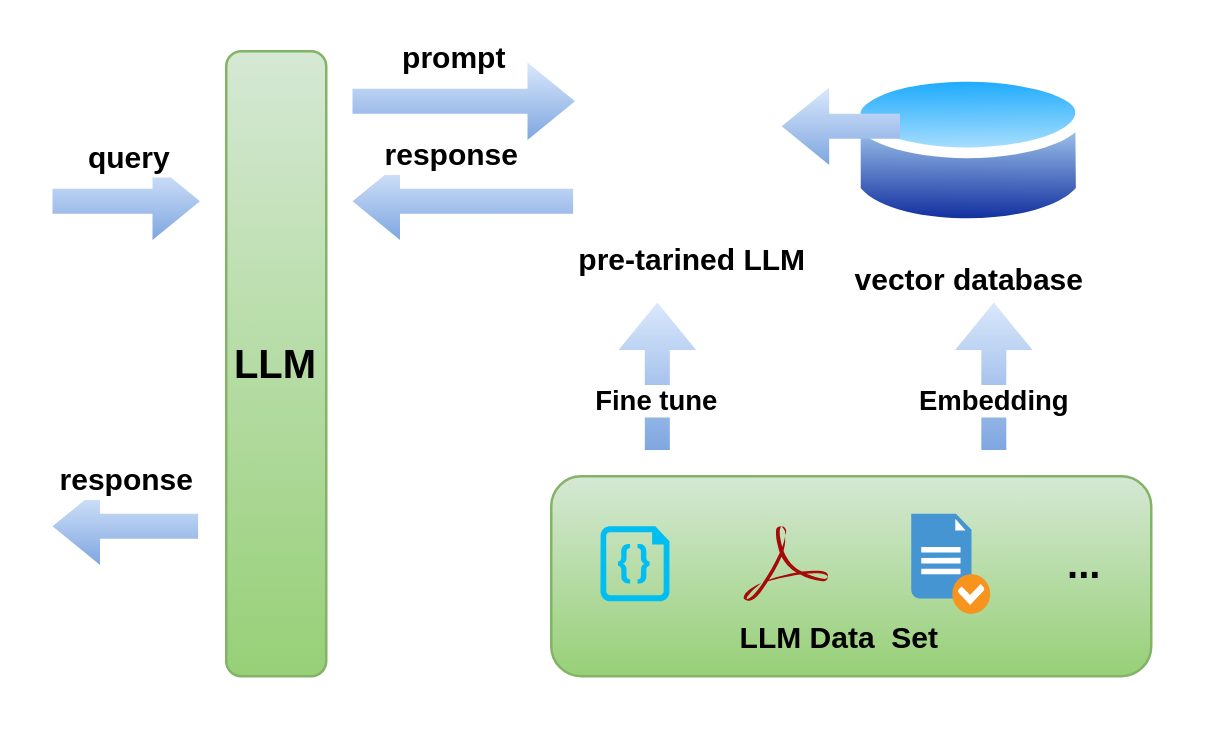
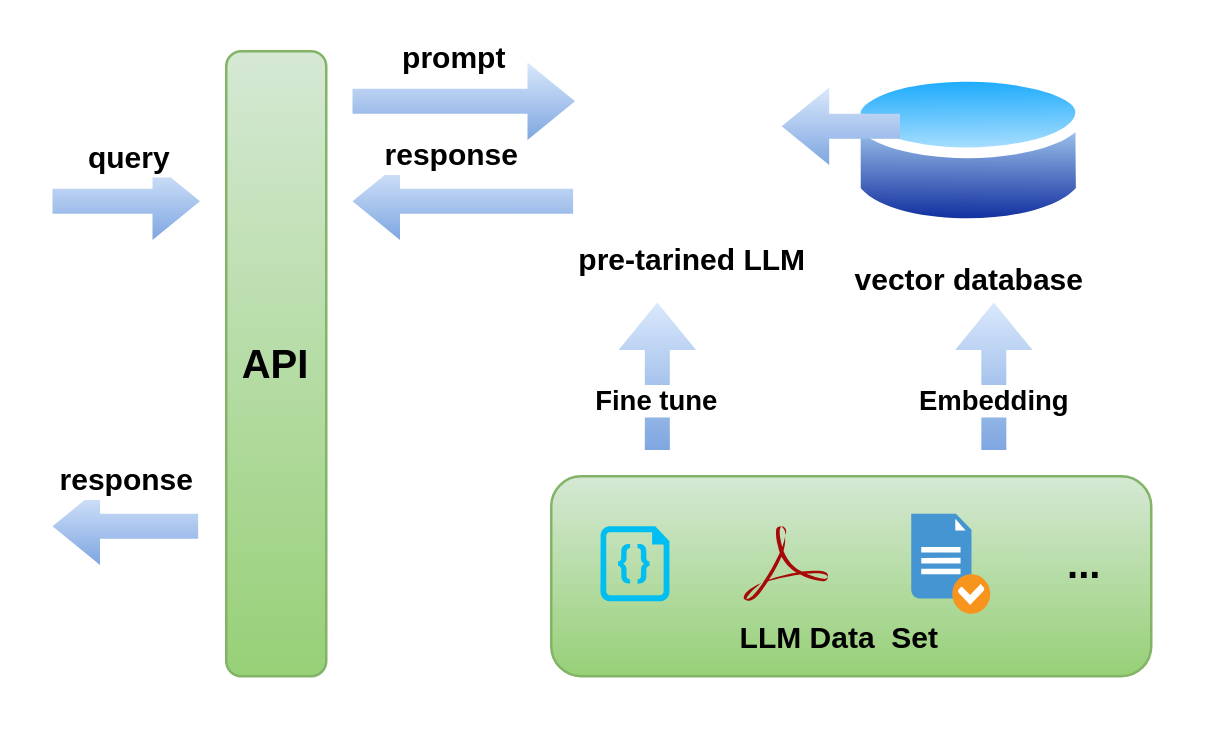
- <mxCell id="7" value="&lt;b&gt;LLM&lt;/b&gt;" style="rounded=1;whiteSpace=wrap;html=1;fontSize=16;fillColor=#d5e8d4;gradientColor=#97d077;strokeColor=#82b366;" vertex="1" parent="2"><mxGeometry width="40" height="250" as="geometry" /></mxCell>
+ <mxCell id="7" value="&lt;b&gt;API&lt;/b&gt;" style="rounded=1;whiteSpace=wrap;html=1;fontSize=16;fillColor=#d5e8d4;gradientColor=#97d077;strokeColor=#82b366;" vertex="1" parent="2"><mxGeometry width="40" height="250" as="geometry" /></mxCell>
